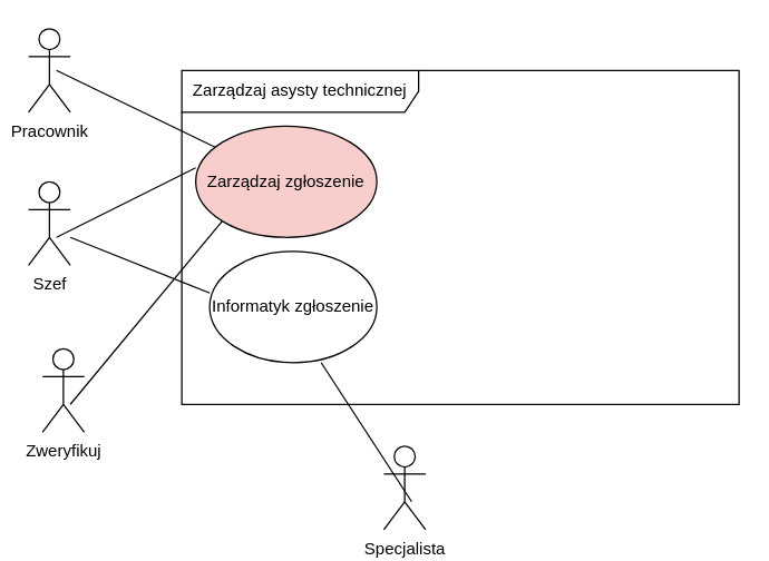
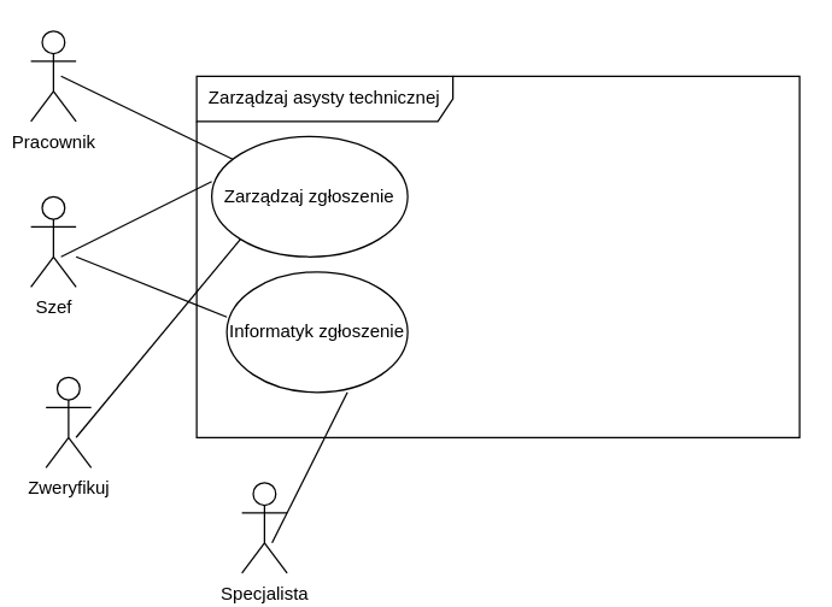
- <mxCell id="7" value="Zarządzaj zgłoszenie" style="ellipse;whiteSpace=wrap;html=1;fillColor=#f8cecc;" vertex="1" parent="1"><mxGeometry x="140" y="90" width="130" height="80" as="geometry" /></mxCell>
+ <mxCell id="7" value="Zarządzaj zgłoszenie" style="ellipse;whiteSpace=wrap;html=1;" vertex="1" parent="1"><mxGeometry x="140" y="90" width="130" height="80" as="geometry" /></mxCell>
- <mxCell id="5" value="Specjalista" style="shape=umlActor;verticalLabelPosition=bottom;verticalAlign=top;html=1;" vertex="1" parent="1"><mxGeometry x="275" y="320" width="30" height="60" as="geometry" /></mxCell>
+ <mxCell id="5" value="Specjalista" style="shape=umlActor;verticalLabelPosition=bottom;verticalAlign=top;html=1;" vertex="1" parent="1"><mxGeometry x="160" y="320" width="30" height="60" as="geometry" /></mxCell>
